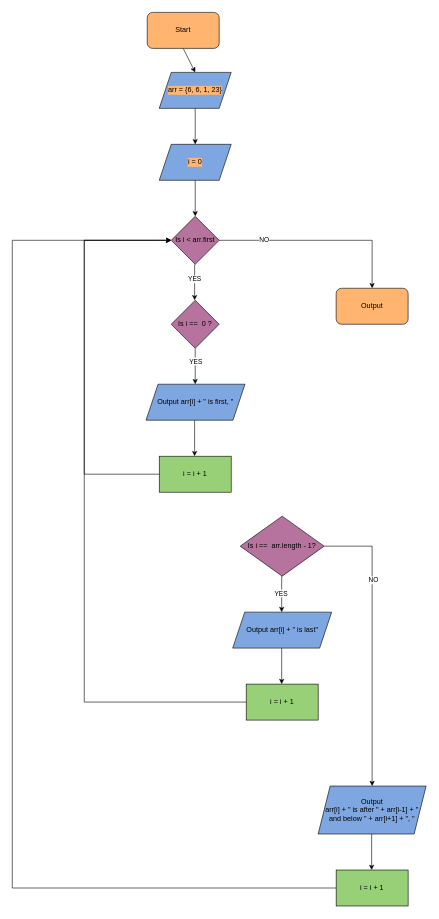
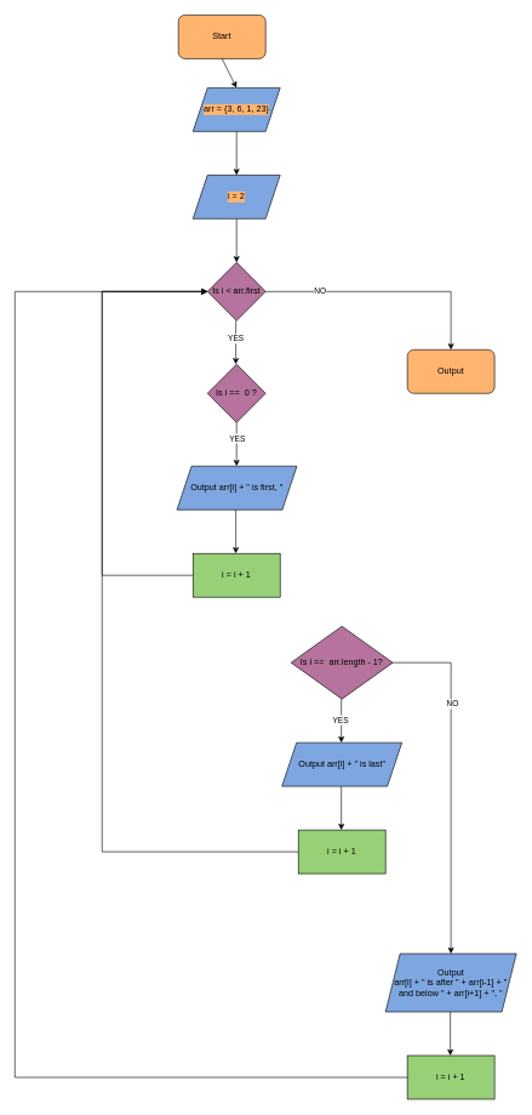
- <mxCell id="4" value="arr = {6, 6, 1, 23}" style="shape=parallelogram;perimeter=parallelogramPerimeter;whiteSpace=wrap;html=1;fixedSize=1;labelBackgroundColor=#FFB570;fillColor=#7EA6E0;" vertex="1" parent="1"><mxGeometry x="265" y="120" width="120" height="60" as="geometry" /></mxCell>
+ <mxCell id="4" value="arr = {3, 6, 1, 23}" style="shape=parallelogram;perimeter=parallelogramPerimeter;whiteSpace=wrap;html=1;fixedSize=1;labelBackgroundColor=#FFB570;fillColor=#7EA6E0;" vertex="1" parent="1"><mxGeometry x="265" y="120" width="120" height="60" as="geometry" /></mxCell>
- <mxCell id="7" value="i = 0" style="shape=parallelogram;perimeter=parallelogramPerimeter;whiteSpace=wrap;html=1;fixedSize=1;labelBackgroundColor=#FFB570;fillColor=#7EA6E0;" vertex="1" parent="1"><mxGeometry x="265" y="240" width="120" height="60" as="geometry" /></mxCell>
+ <mxCell id="7" value="i = 2" style="shape=parallelogram;perimeter=parallelogramPerimeter;whiteSpace=wrap;html=1;fixedSize=1;labelBackgroundColor=#FFB570;fillColor=#7EA6E0;" vertex="1" parent="1"><mxGeometry x="265" y="240" width="120" height="60" as="geometry" /></mxCell>
